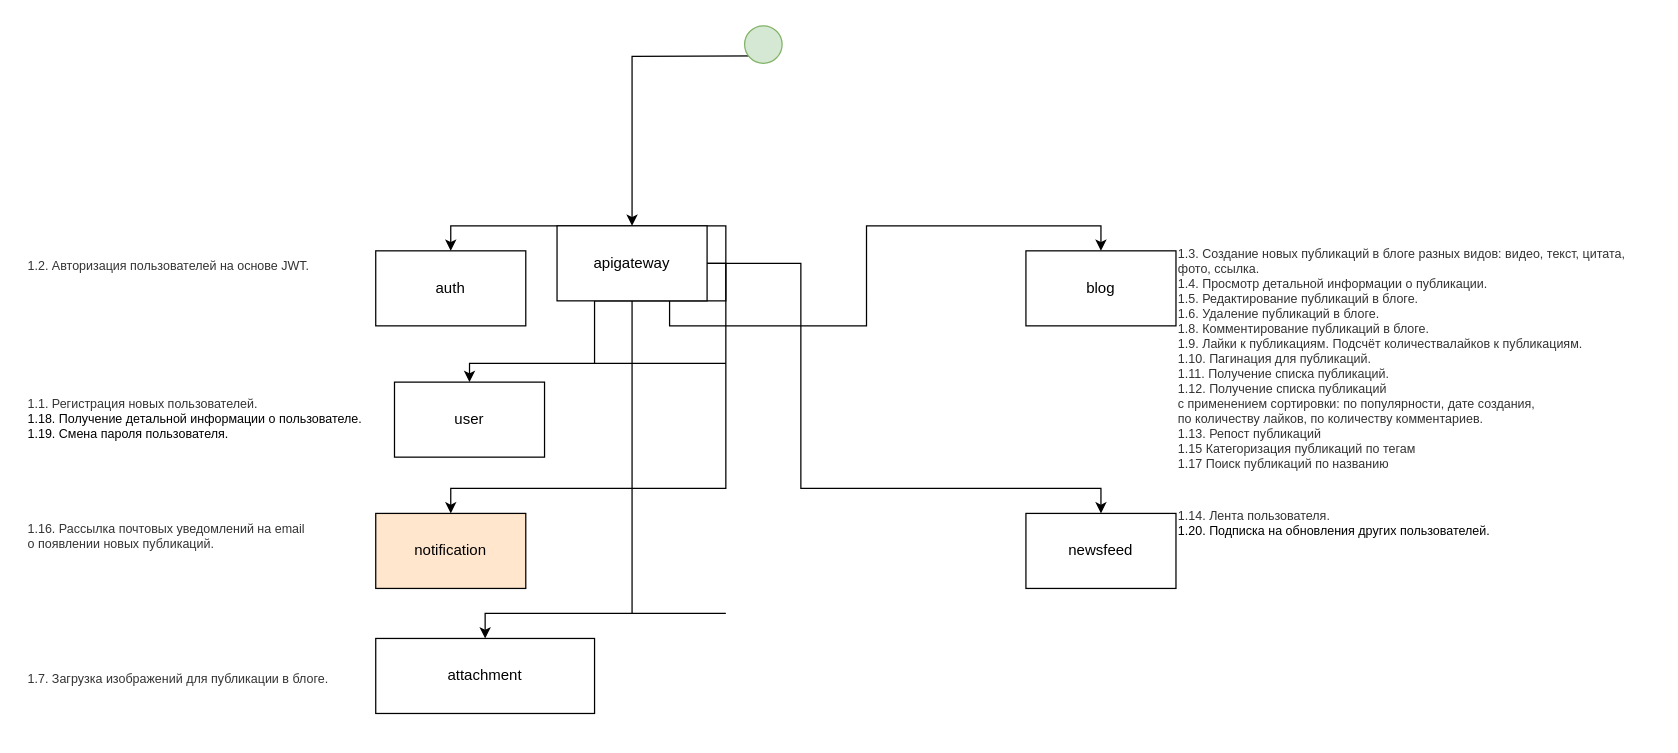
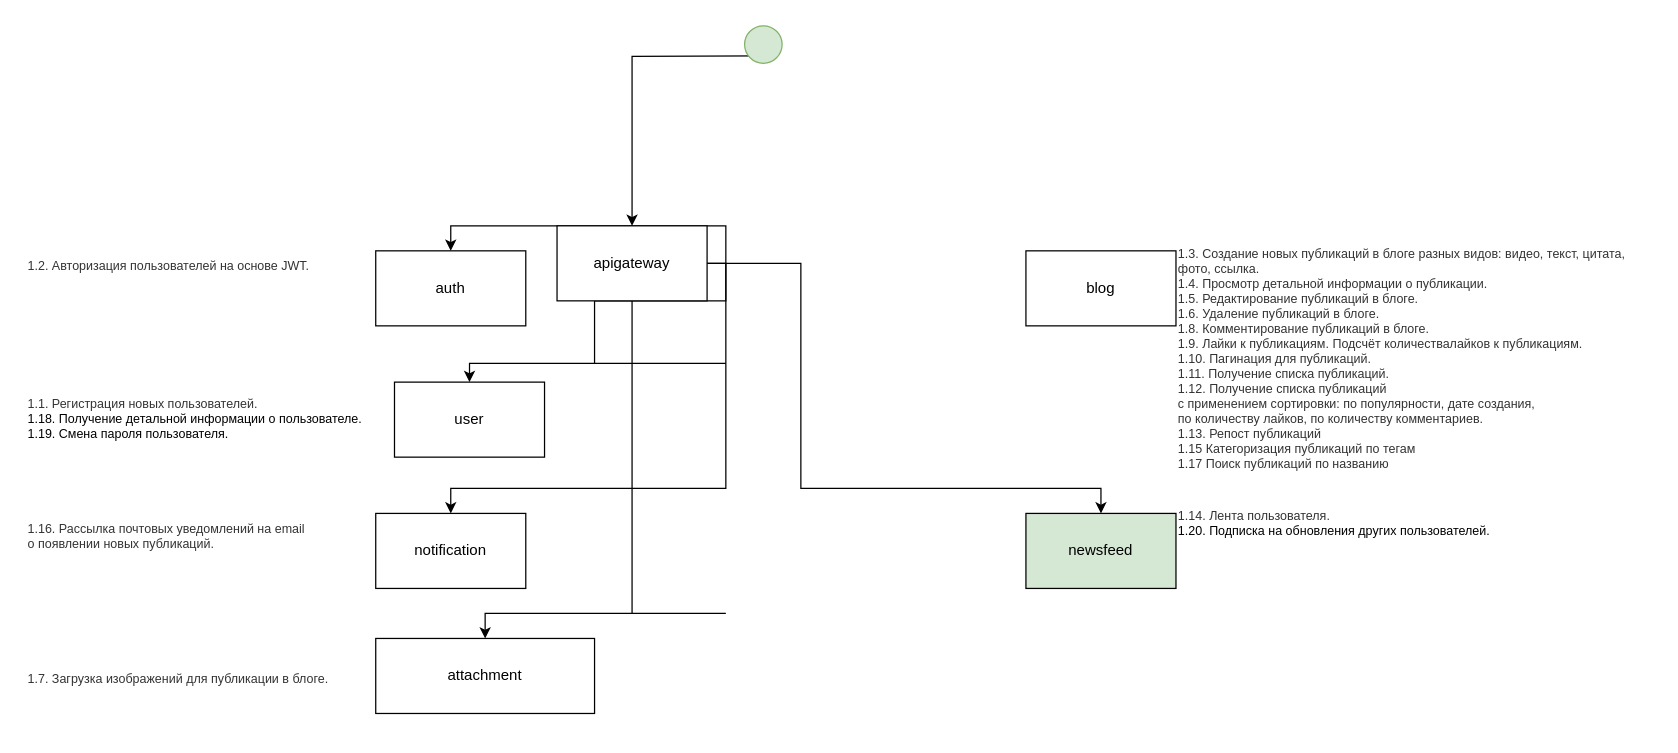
- <mxCell id="4" style="edgeStyle=orthogonalEdgeStyle;rounded=0;orthogonalLoop=1;jettySize=auto;html=1;exitX=0.75;exitY=1;exitDx=0;exitDy=0;entryX=0.5;entryY=0;entryDx=0;entryDy=0;" edge="1" parent="1" source="9" target="13"><mxGeometry relative="1" as="geometry" /></mxCell>
- <mxCell id="14" value="notification" style="rounded=0;whiteSpace=wrap;html=1;fillColor=#ffe6cc;" vertex="1" parent="1"><mxGeometry x="300" y="410" width="120" height="60" as="geometry" /></mxCell>
+ <mxCell id="14" value="notification" style="rounded=0;whiteSpace=wrap;html=1;" vertex="1" parent="1"><mxGeometry x="300" y="410" width="120" height="60" as="geometry" /></mxCell>
- <mxCell id="19" value="newsfeed" style="rounded=0;whiteSpace=wrap;html=1;" vertex="1" parent="1"><mxGeometry x="820" y="410" width="120" height="60" as="geometry" /></mxCell>
+ <mxCell id="19" value="newsfeed" style="rounded=0;whiteSpace=wrap;html=1;fillColor=#d5e8d4;" vertex="1" parent="1"><mxGeometry x="820" y="410" width="120" height="60" as="geometry" /></mxCell>
